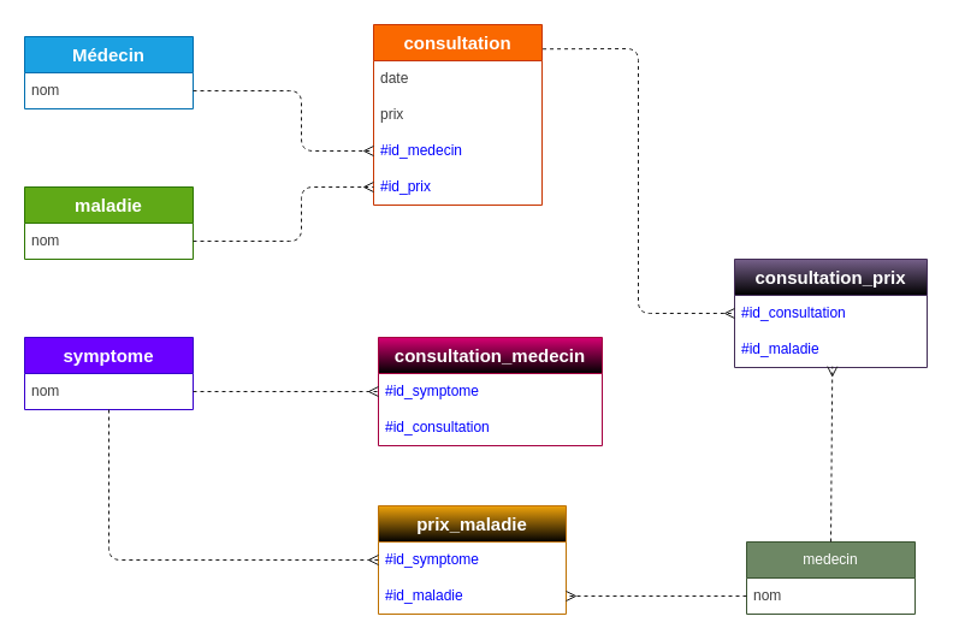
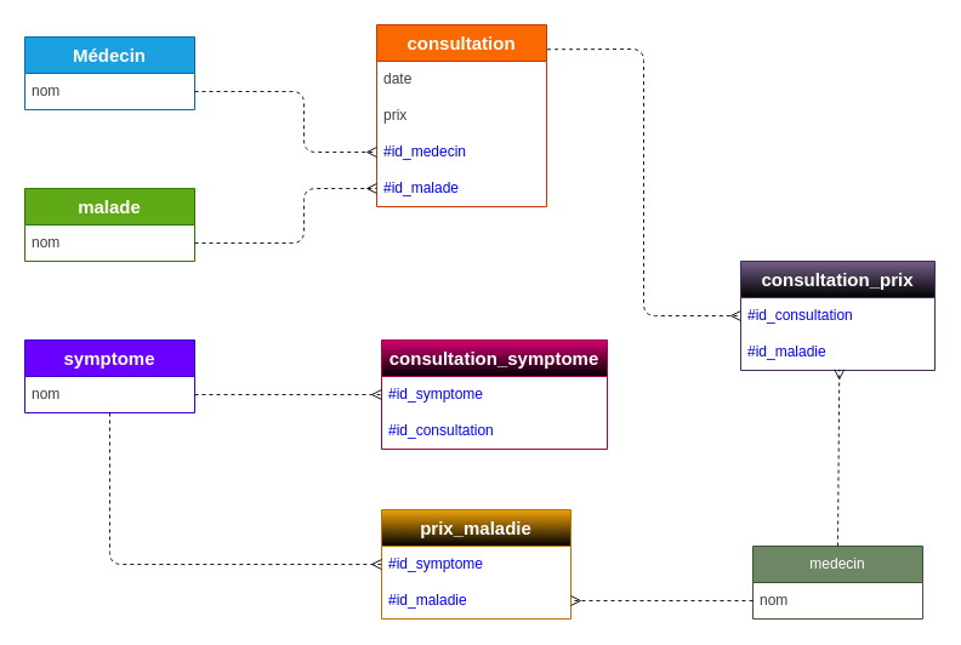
- <mxCell id="8" value="#id_prix" style="text;strokeColor=none;fillColor=none;align=left;verticalAlign=middle;spacingLeft=4;spacingRight=4;overflow=hidden;points=[[0,0.5],[1,0.5]];portConstraint=eastwest;rotatable=0;whiteSpace=wrap;html=1;fontColor=#0000FF;" parent="4" vertex="1"><mxGeometry y="120" width="140" height="30" as="geometry" /></mxCell>
+ <mxCell id="8" value="#id_malade" style="text;strokeColor=none;fillColor=none;align=left;verticalAlign=middle;spacingLeft=4;spacingRight=4;overflow=hidden;points=[[0,0.5],[1,0.5]];portConstraint=eastwest;rotatable=0;whiteSpace=wrap;html=1;fontColor=#0000FF;" parent="4" vertex="1"><mxGeometry y="120" width="140" height="30" as="geometry" /></mxCell>
- <mxCell id="2" value="&lt;font style=&quot;font-size: 15px;&quot;&gt;&lt;b&gt;maladie&lt;/b&gt;&lt;/font&gt;" style="swimlane;fontStyle=0;childLayout=stackLayout;horizontal=1;startSize=30;horizontalStack=0;resizeParent=1;resizeParentMax=0;resizeLast=0;collapsible=1;marginBottom=0;whiteSpace=wrap;html=1;strokeColor=#2D7600;fillColor=#60a917;fontColor=#ffffff;" parent="1" vertex="1"><mxGeometry x="20" y="155" width="140" height="60" as="geometry" /></mxCell>
+ <mxCell id="2" value="&lt;font style=&quot;font-size: 15px;&quot;&gt;&lt;b&gt;malade&lt;/b&gt;&lt;/font&gt;" style="swimlane;fontStyle=0;childLayout=stackLayout;horizontal=1;startSize=30;horizontalStack=0;resizeParent=1;resizeParentMax=0;resizeLast=0;collapsible=1;marginBottom=0;whiteSpace=wrap;html=1;strokeColor=#2D7600;fillColor=#60a917;fontColor=#ffffff;" parent="1" vertex="1"><mxGeometry x="20" y="155" width="140" height="60" as="geometry" /></mxCell>
- <mxCell id="15" value="&lt;font style=&quot;font-size: 15px;&quot;&gt;&lt;b&gt;consultation_medecin&lt;/b&gt;&lt;/font&gt;" style="swimlane;fontStyle=0;childLayout=stackLayout;horizontal=1;startSize=30;horizontalStack=0;resizeParent=1;resizeParentMax=0;resizeLast=0;collapsible=1;marginBottom=0;whiteSpace=wrap;html=1;strokeColor=#A50040;fillColor=#d80073;fontColor=#ffffff;gradientColor=default;" parent="1" vertex="1"><mxGeometry x="314" y="280" width="186" height="90" as="geometry" /></mxCell>
+ <mxCell id="15" value="&lt;font style=&quot;font-size: 15px;&quot;&gt;&lt;b&gt;consultation_symptome&lt;/b&gt;&lt;/font&gt;" style="swimlane;fontStyle=0;childLayout=stackLayout;horizontal=1;startSize=30;horizontalStack=0;resizeParent=1;resizeParentMax=0;resizeLast=0;collapsible=1;marginBottom=0;whiteSpace=wrap;html=1;strokeColor=#A50040;fillColor=#d80073;fontColor=#ffffff;gradientColor=default;" parent="1" vertex="1"><mxGeometry x="314" y="280" width="186" height="90" as="geometry" /></mxCell>
